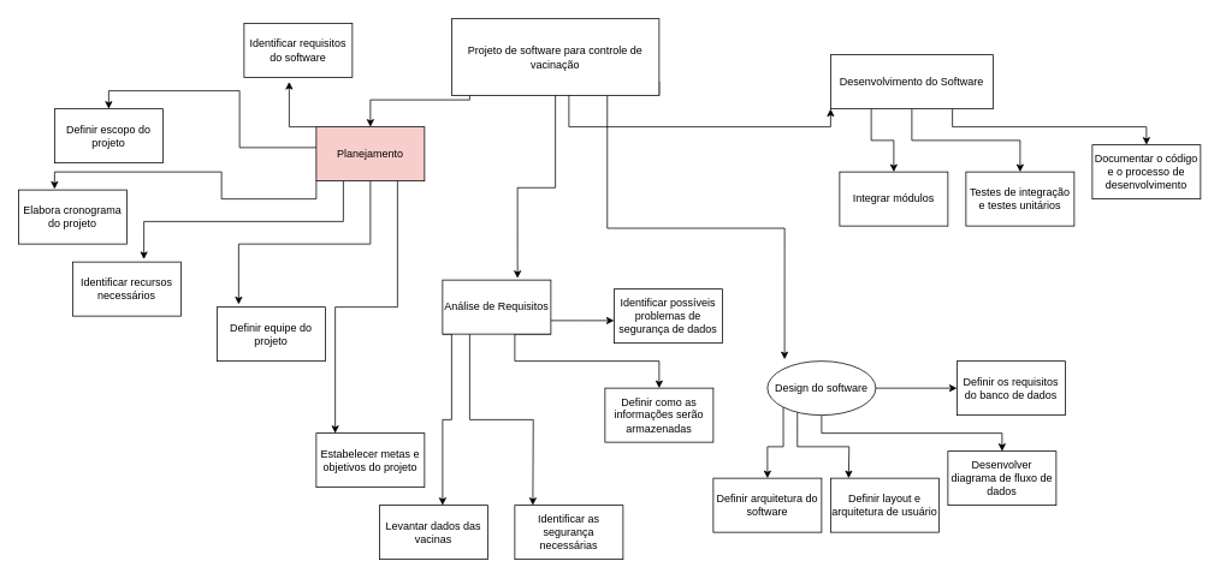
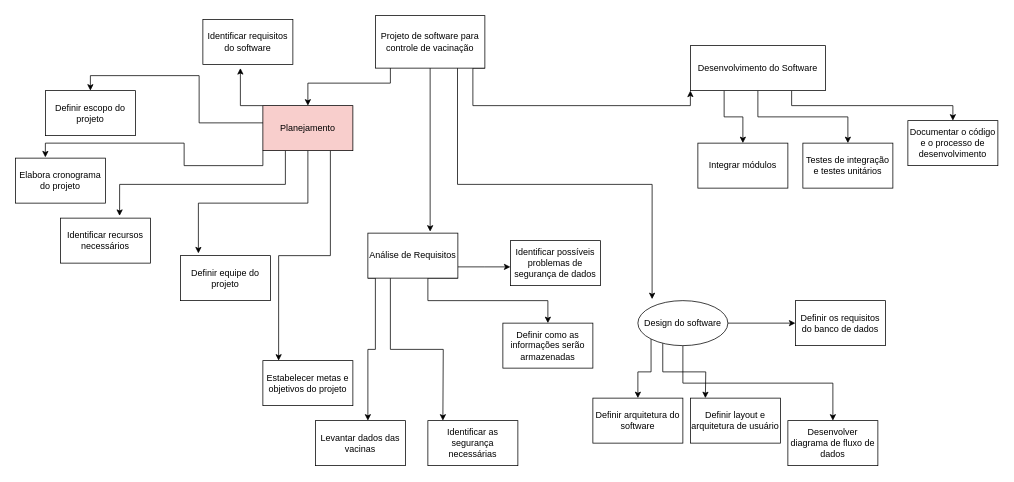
- <mxCell id="6" value="Projeto de software para controle de vacinação&lt;br&gt;" style="rounded=0;whiteSpace=wrap;html=1;" vertex="1" parent="1"><mxGeometry x="500" y="20" width="230" height="85" as="geometry" /></mxCell>
+ <mxCell id="6" value="Projeto de software para controle de vacinação&lt;br&gt;" style="rounded=0;whiteSpace=wrap;html=1;" vertex="1" parent="1"><mxGeometry x="500" y="20" width="146" height="70" as="geometry" /></mxCell>
- <mxCell id="40" value="Desenvolver diagrama de fluxo de dados" style="rounded=0;whiteSpace=wrap;html=1;" vertex="1" parent="1"><mxGeometry x="1050" y="500" width="120" height="60" as="geometry" /></mxCell>
+ <mxCell id="40" value="Desenvolver diagrama de fluxo de dados" style="rounded=0;whiteSpace=wrap;html=1;" vertex="1" parent="1"><mxGeometry x="1050" y="560" width="120" height="60" as="geometry" /></mxCell>
